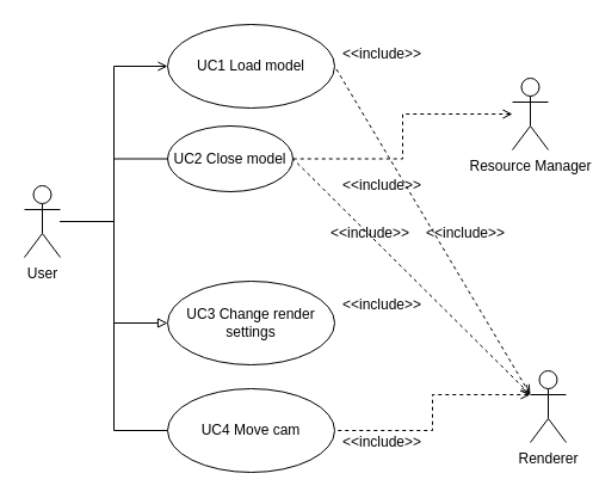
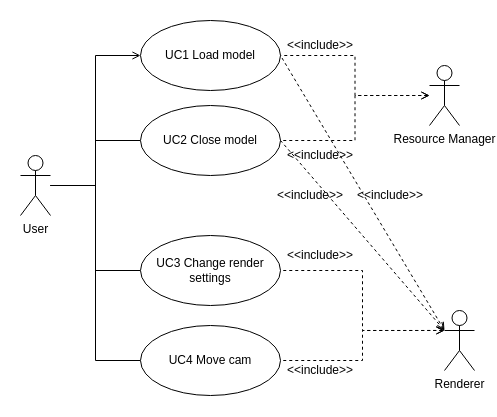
+ <mxCell id="10" style="edgeStyle=orthogonalEdgeStyle;rounded=0;orthogonalLoop=1;jettySize=auto;html=1;entryX=1;entryY=0.5;entryDx=0;entryDy=0;endArrow=none;endFill=0;startArrow=open;startFill=0;dashed=1;" edge="1" parent="1" source="12" target="7"><mxGeometry relative="1" as="geometry" /></mxCell>
- <mxCell id="8" value="UC2 Close model" style="ellipse;whiteSpace=wrap;html=1;" vertex="1" parent="1"><mxGeometry x="140" y="105" width="105" height="55" as="geometry" /></mxCell>
+ <mxCell id="8" value="UC2 Close model" style="ellipse;whiteSpace=wrap;html=1;" vertex="1" parent="1"><mxGeometry x="140" y="105" width="140" height="70" as="geometry" /></mxCell>
- <mxCell id="4" style="edgeStyle=orthogonalEdgeStyle;rounded=0;orthogonalLoop=1;jettySize=auto;html=1;entryX=0;entryY=0.5;entryDx=0;entryDy=0;endArrow=block;endFill=0;" edge="1" parent="1" source="6" target="9"><mxGeometry relative="1" as="geometry" /></mxCell>
+ <mxCell id="4" style="edgeStyle=orthogonalEdgeStyle;rounded=0;orthogonalLoop=1;jettySize=auto;html=1;entryX=0;entryY=0.5;entryDx=0;entryDy=0;endArrow=none;endFill=0;" edge="1" parent="1" source="6" target="9"><mxGeometry relative="1" as="geometry" /></mxCell>
+ <mxCell id="15" style="edgeStyle=orthogonalEdgeStyle;rounded=0;orthogonalLoop=1;jettySize=auto;html=1;entryX=1;entryY=0.5;entryDx=0;entryDy=0;dashed=1;startArrow=open;startFill=0;endArrow=none;endFill=0;exitX=0;exitY=0.333;exitDx=0;exitDy=0;exitPerimeter=0;" edge="1" parent="1" source="19" target="9"><mxGeometry relative="1" as="geometry" /></mxCell>
